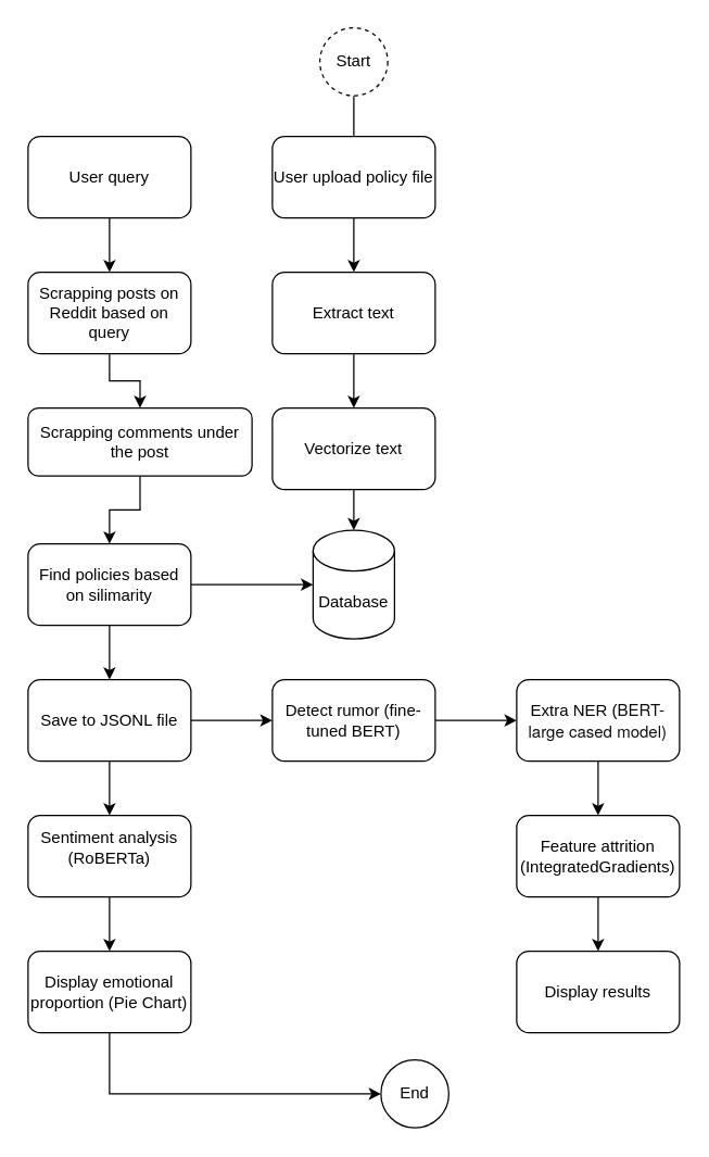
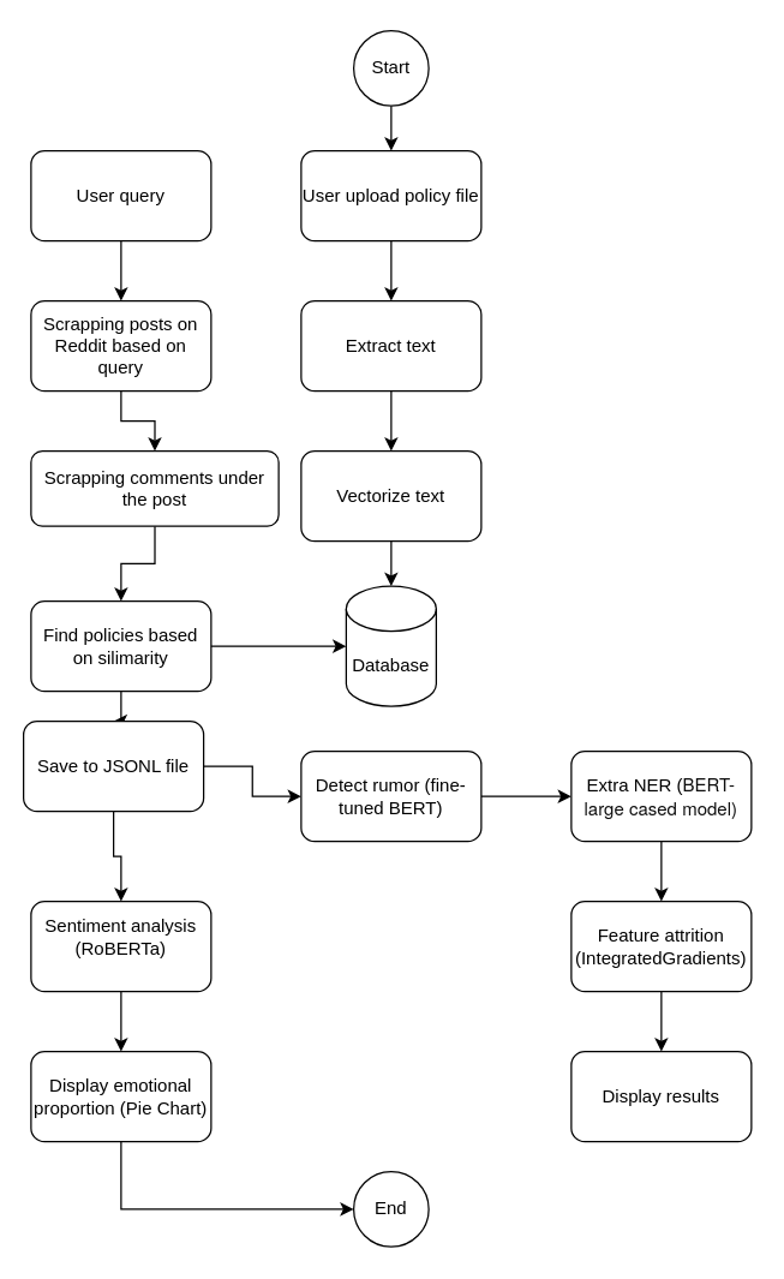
- <mxCell id="4" value="Start" style="ellipse;whiteSpace=wrap;html=1;aspect=fixed;dashed=1;" parent="1" vertex="1"><mxGeometry x="235" y="20" width="50" height="50" as="geometry" /></mxCell>
+ <mxCell id="4" value="Start" style="ellipse;whiteSpace=wrap;html=1;aspect=fixed;" parent="1" vertex="1"><mxGeometry x="235" y="20" width="50" height="50" as="geometry" /></mxCell>
- <mxCell id="3" value="" style="edgeStyle=orthogonalEdgeStyle;rounded=0;orthogonalLoop=1;jettySize=auto;html=1;endArrow=none;" parent="1" source="4" target="6" edge="1"><mxGeometry relative="1" as="geometry" /></mxCell>
+ <mxCell id="3" value="" style="edgeStyle=orthogonalEdgeStyle;rounded=0;orthogonalLoop=1;jettySize=auto;html=1;" parent="1" source="4" target="6" edge="1"><mxGeometry relative="1" as="geometry" /></mxCell>
- <mxCell id="21" value="Save to JSONL file" style="whiteSpace=wrap;html=1;rounded=1;" parent="1" vertex="1"><mxGeometry x="20" y="500" width="120" height="60" as="geometry" /></mxCell>
+ <mxCell id="21" value="Save to JSONL file" style="whiteSpace=wrap;html=1;rounded=1;" parent="1" vertex="1"><mxGeometry x="15" y="480" width="120" height="60" as="geometry" /></mxCell>
- <mxCell id="33" value="End" style="ellipse;whiteSpace=wrap;html=1;aspect=fixed;" parent="1" vertex="1"><mxGeometry x="280" y="780" width="50" height="50" as="geometry" /></mxCell>
+ <mxCell id="33" value="End" style="ellipse;whiteSpace=wrap;html=1;aspect=fixed;" parent="1" vertex="1"><mxGeometry x="235" y="780" width="50" height="50" as="geometry" /></mxCell>
